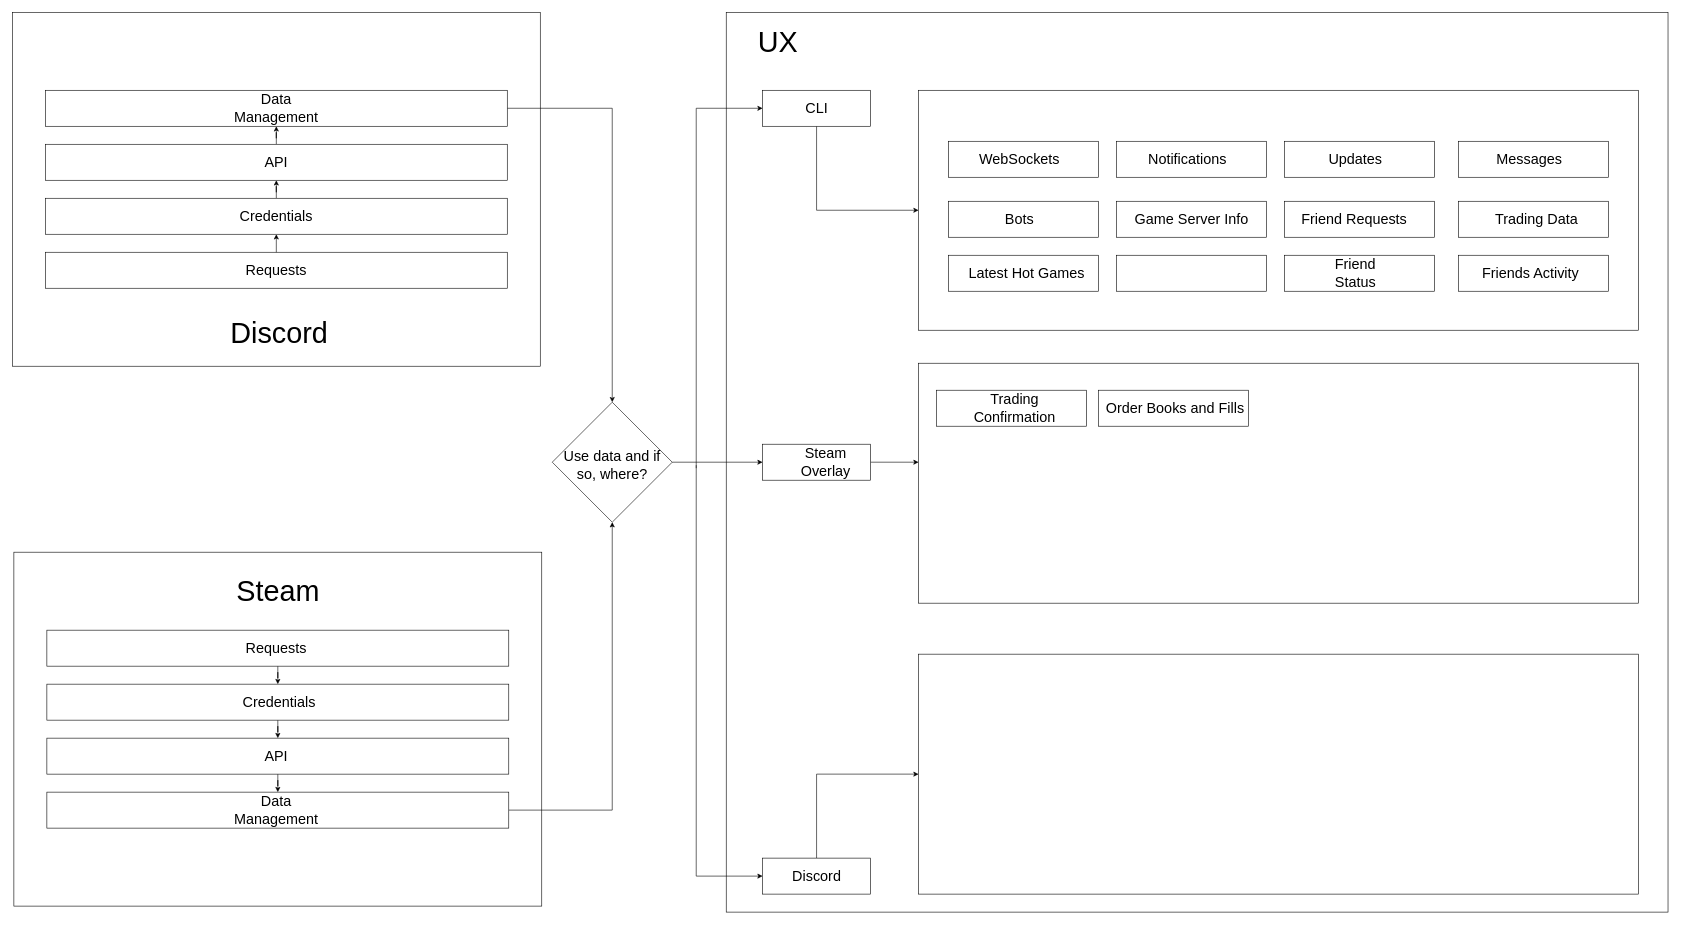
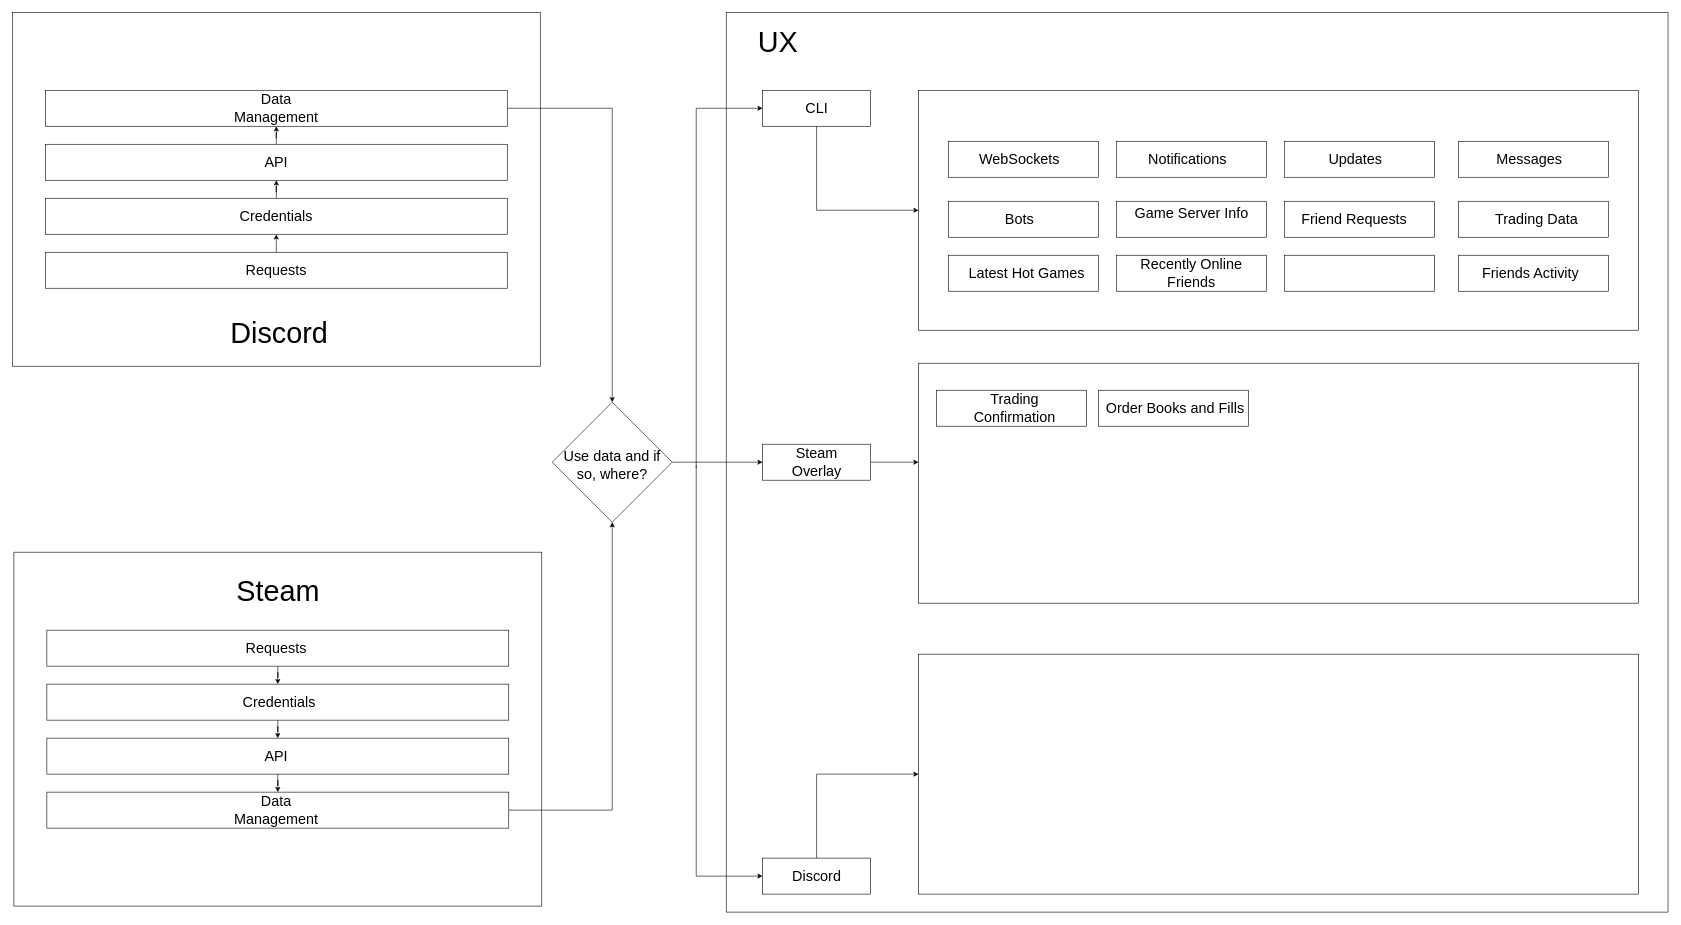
- <mxCell id="63" value="&lt;font style=&quot;font-size: 24px&quot;&gt;Game Server Info&lt;/font&gt;" style="text;html=1;strokeColor=none;fillColor=none;align=center;verticalAlign=middle;whiteSpace=wrap;rounded=0;" vertex="1" parent="1"><mxGeometry x="1870.6" y="350" width="230" height="30" as="geometry" /></mxCell>
+ <mxCell id="63" value="&lt;font style=&quot;font-size: 24px&quot;&gt;Game Server Info&lt;/font&gt;" style="text;html=1;strokeColor=none;fillColor=none;align=center;verticalAlign=middle;whiteSpace=wrap;rounded=0;" vertex="1" parent="1"><mxGeometry x="1870.6" y="340" width="230" height="30" as="geometry" /></mxCell>
+ <mxCell id="71" value="&lt;font style=&quot;font-size: 24px&quot;&gt;Recently Online Friends&lt;/font&gt;" style="text;html=1;strokeColor=none;fillColor=none;align=center;verticalAlign=middle;whiteSpace=wrap;rounded=0;" vertex="1" parent="1"><mxGeometry x="1859.6" y="440" width="251" height="30" as="geometry" /></mxCell>
- <mxCell id="73" value="&lt;span style=&quot;font-size: 24px&quot;&gt;Friend Status&lt;/span&gt;" style="text;html=1;strokeColor=none;fillColor=none;align=center;verticalAlign=middle;whiteSpace=wrap;rounded=0;" vertex="1" parent="1"><mxGeometry x="2228.6" y="440" width="60" height="30" as="geometry" /></mxCell>
- <mxCell id="47" value="&lt;font style=&quot;font-size: 24px&quot;&gt;Steam Overlay&lt;/font&gt;" style="text;html=1;strokeColor=none;fillColor=none;align=center;verticalAlign=middle;whiteSpace=wrap;rounded=0;" parent="1" vertex="1"><mxGeometry x="1345.6" y="755" width="60" height="30" as="geometry" /></mxCell>
+ <mxCell id="47" value="&lt;font style=&quot;font-size: 24px&quot;&gt;Steam Overlay&lt;/font&gt;" style="text;html=1;strokeColor=none;fillColor=none;align=center;verticalAlign=middle;whiteSpace=wrap;rounded=0;" parent="1" vertex="1"><mxGeometry x="1330.6" y="755" width="60" height="30" as="geometry" /></mxCell>
